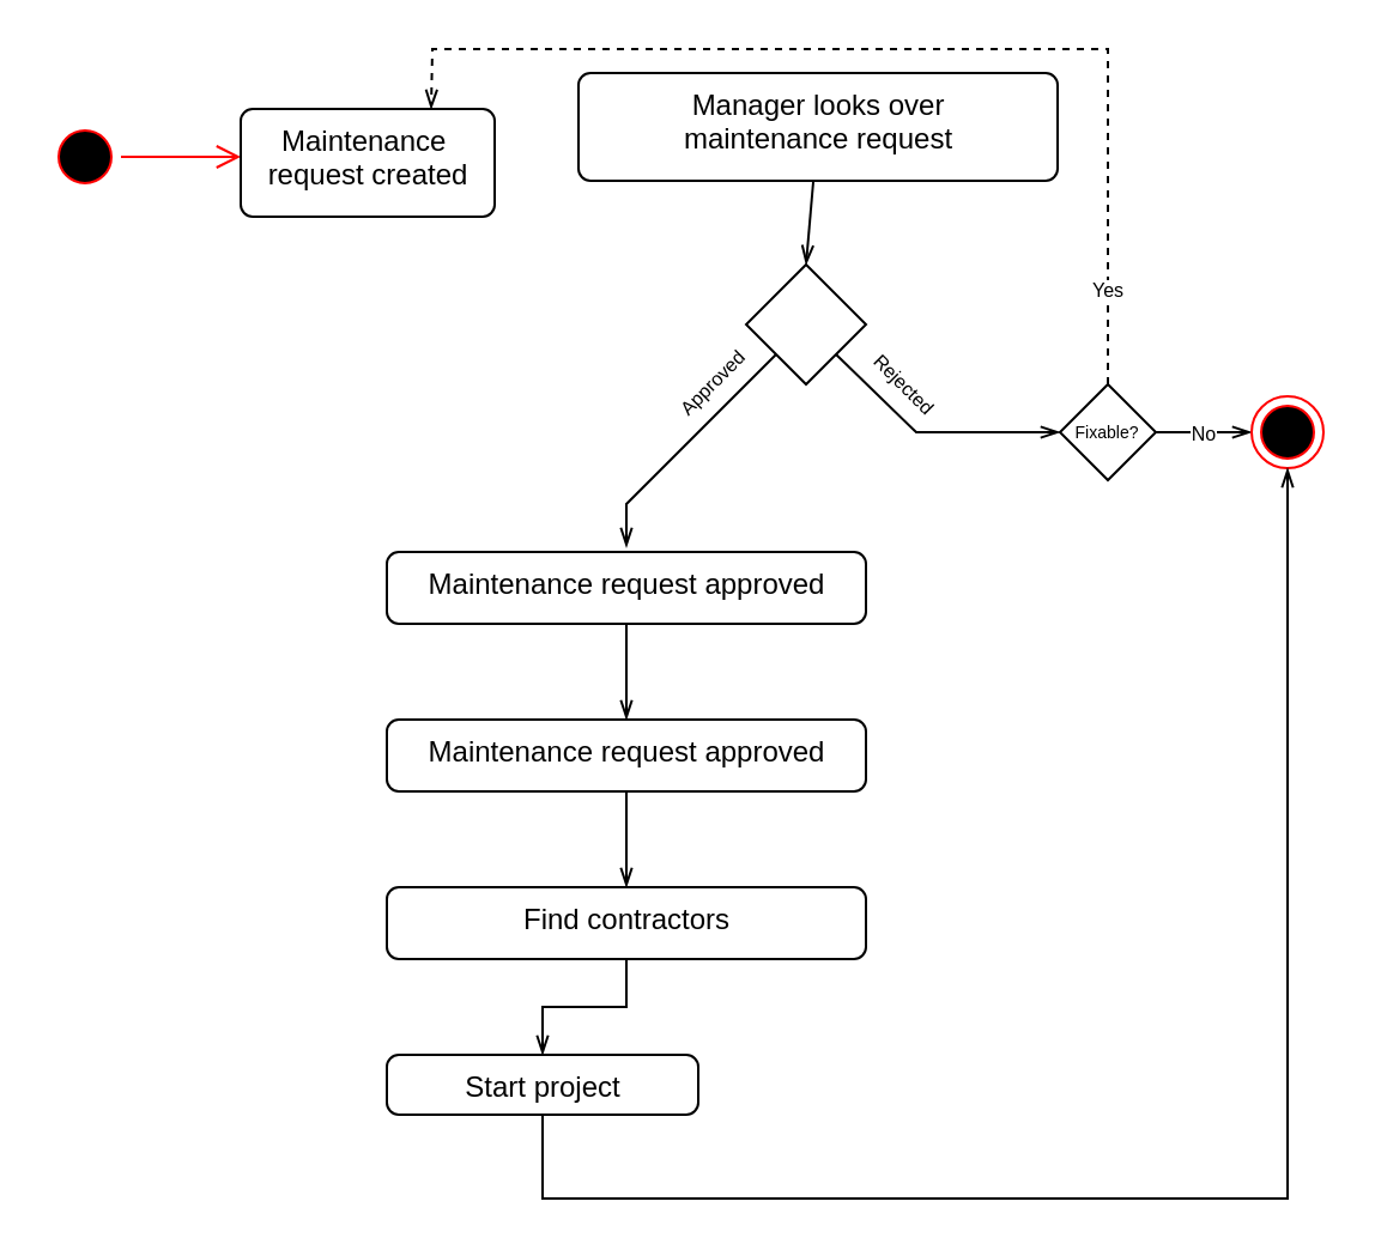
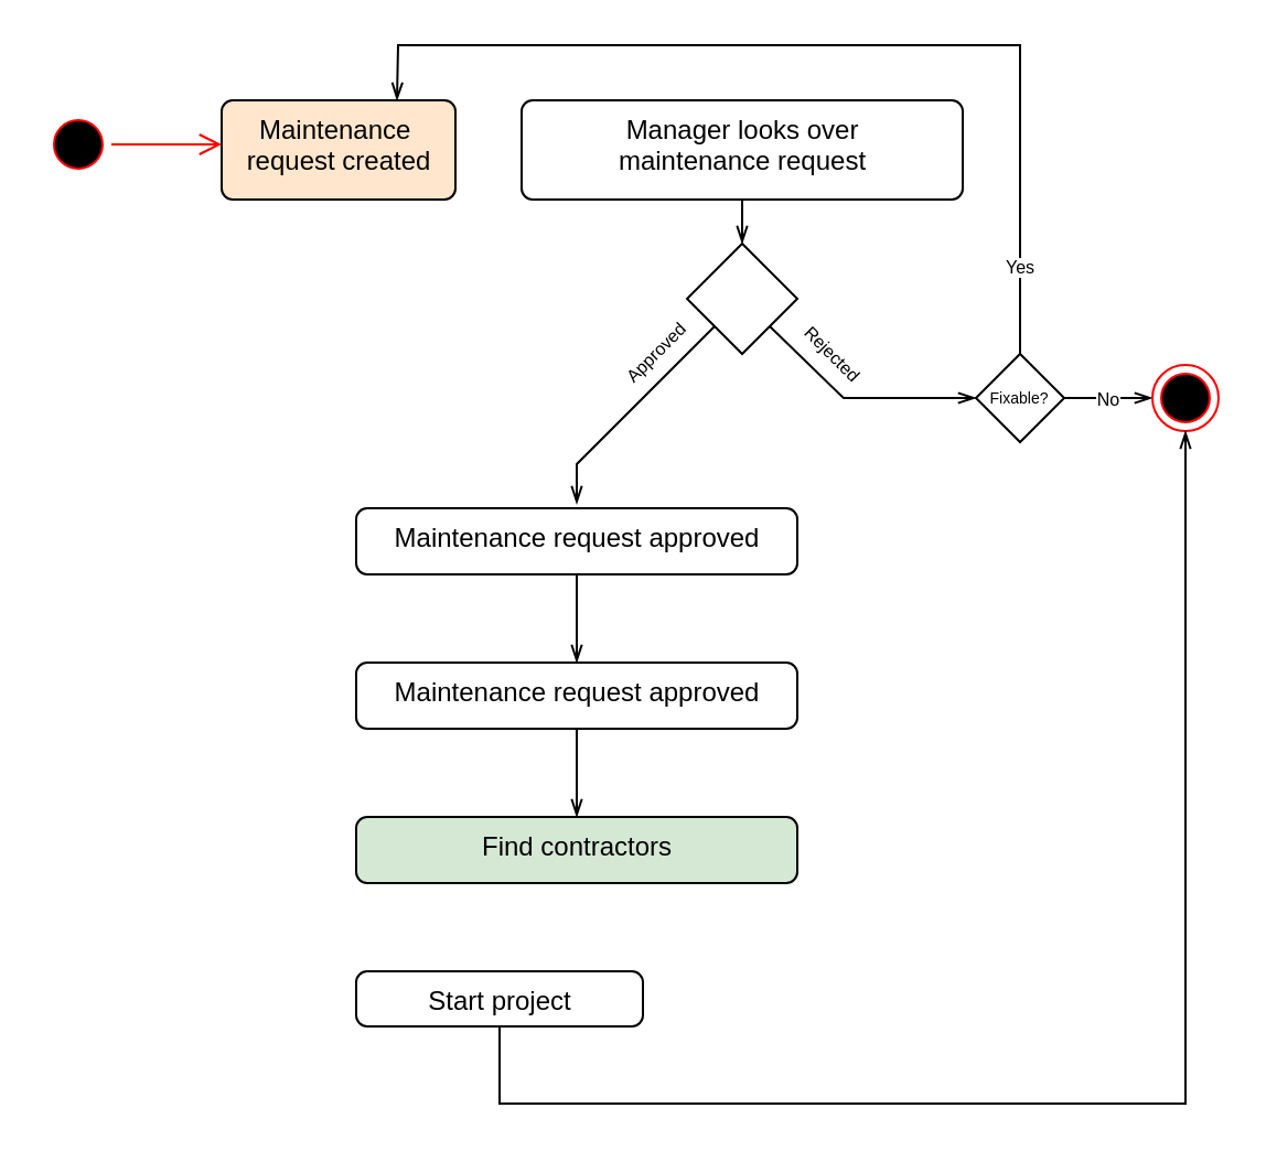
- <mxCell id="14" style="edgeStyle=none;rounded=0;html=1;entryX=0.75;entryY=0;entryDx=0;entryDy=0;fontSize=8;endArrow=openThin;endFill=0;dashed=1;" edge="1" parent="1" source="18" target="4"><mxGeometry relative="1" as="geometry"><Array as="points"><mxPoint x="462" y="20" /><mxPoint x="180" y="20" /></Array></mxGeometry></mxCell>
+ <mxCell id="14" style="edgeStyle=none;rounded=0;html=1;entryX=0.75;entryY=0;entryDx=0;entryDy=0;fontSize=8;endArrow=openThin;endFill=0;" edge="1" parent="1" source="18" target="4"><mxGeometry relative="1" as="geometry"><Array as="points"><mxPoint x="462" y="20" /><mxPoint x="180" y="20" /></Array></mxGeometry></mxCell>
- <mxCell id="11" value="Manager looks over&lt;br&gt;maintenance request" style="html=1;align=center;verticalAlign=top;rounded=1;absoluteArcSize=1;arcSize=10;dashed=0;" vertex="1" parent="1"><mxGeometry x="241" y="30" width="200" height="45" as="geometry" /></mxCell>
+ <mxCell id="11" value="Manager looks over&lt;br&gt;maintenance request" style="html=1;align=center;verticalAlign=top;rounded=1;absoluteArcSize=1;arcSize=10;dashed=0;" vertex="1" parent="1"><mxGeometry x="236" y="45" width="200" height="45" as="geometry" /></mxCell>
- <mxCell id="4" value="&lt;div&gt;&lt;span&gt;Maintenance&amp;nbsp;&lt;/span&gt;&lt;/div&gt;&lt;div&gt;&lt;span&gt;request created&lt;/span&gt;&lt;/div&gt;" style="html=1;align=center;verticalAlign=top;rounded=1;absoluteArcSize=1;arcSize=10;dashed=0;" vertex="1" parent="1"><mxGeometry x="100" y="45" width="106" height="45" as="geometry" /></mxCell>
+ <mxCell id="4" value="&lt;div&gt;&lt;span&gt;Maintenance&amp;nbsp;&lt;/span&gt;&lt;/div&gt;&lt;div&gt;&lt;span&gt;request created&lt;/span&gt;&lt;/div&gt;" style="html=1;align=center;verticalAlign=top;rounded=1;absoluteArcSize=1;arcSize=10;dashed=0;fillColor=#ffe6cc;" vertex="1" parent="1"><mxGeometry x="100" y="45" width="106" height="45" as="geometry" /></mxCell>
- <mxCell id="23" value="Find contractors" style="html=1;align=center;verticalAlign=top;rounded=1;absoluteArcSize=1;arcSize=10;dashed=0;" vertex="1" parent="1"><mxGeometry x="161" y="370" width="200" height="30" as="geometry" /></mxCell>
+ <mxCell id="23" value="Find contractors" style="html=1;align=center;verticalAlign=top;rounded=1;absoluteArcSize=1;arcSize=10;dashed=0;fillColor=#d5e8d4;" vertex="1" parent="1"><mxGeometry x="161" y="370" width="200" height="30" as="geometry" /></mxCell>
- <mxCell id="22" style="edgeStyle=elbowEdgeStyle;rounded=0;elbow=vertical;html=1;entryX=0.5;entryY=0;entryDx=0;entryDy=0;fontSize=8;endArrow=openThin;endFill=0;" edge="1" parent="1" source="23" target="25"><mxGeometry relative="1" as="geometry" /></mxCell>
